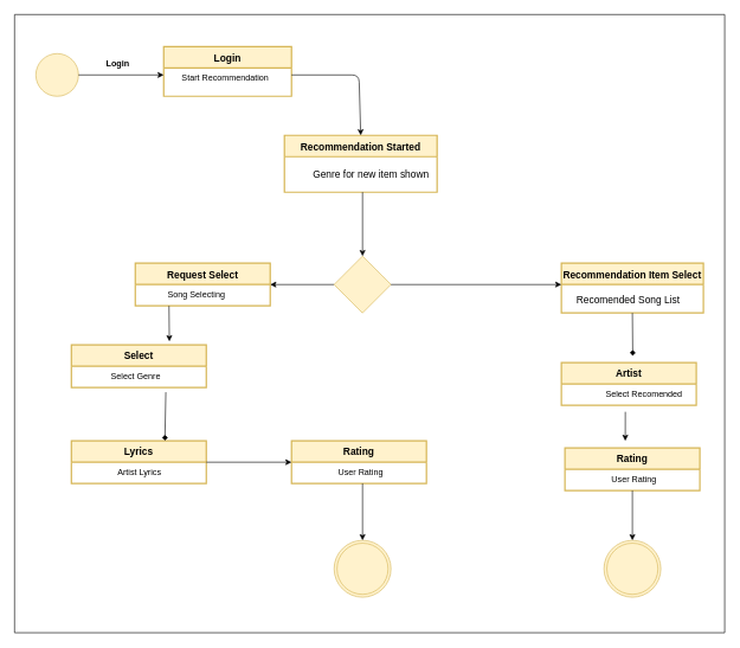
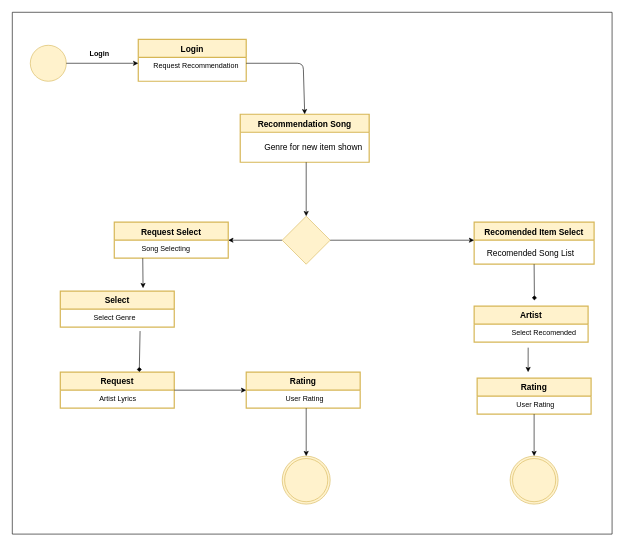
- <mxCell id="6" value="     Start Recommendation" style="align=left;strokeColor=none;fillColor=none;spacingLeft=6;fontSize=12;verticalAlign=top;resizable=0;rotatable=0;part=1;spacing=3;" parent="5" vertex="1"><mxGeometry y="30" width="180" height="40" as="geometry" /></mxCell>
+ <mxCell id="6" value="     Request Recommendation" style="align=left;strokeColor=none;fillColor=none;spacingLeft=6;fontSize=12;verticalAlign=top;resizable=0;rotatable=0;part=1;spacing=3;" parent="5" vertex="1"><mxGeometry y="30" width="180" height="40" as="geometry" /></mxCell>
- <mxCell id="2" value="Recommendation Started" style="swimlane;childLayout=stackLayout;horizontal=1;startSize=30;horizontalStack=0;fontSize=14;fontStyle=1;strokeWidth=2;resizeParent=0;resizeLast=1;shadow=0;dashed=0;align=center;fillColor=#fff2cc;strokeColor=#d6b656;" parent="1" vertex="1"><mxGeometry x="400" y="190" width="215" height="80" as="geometry" /></mxCell>
+ <mxCell id="2" value="Recommendation Song" style="swimlane;childLayout=stackLayout;horizontal=1;startSize=30;horizontalStack=0;fontSize=14;fontStyle=1;strokeWidth=2;resizeParent=0;resizeLast=1;shadow=0;dashed=0;align=center;fillColor=#fff2cc;strokeColor=#d6b656;" parent="1" vertex="1"><mxGeometry x="400" y="190" width="215" height="80" as="geometry" /></mxCell>
- <mxCell id="4" value="Recommendation Item Select" style="swimlane;childLayout=stackLayout;horizontal=1;startSize=30;horizontalStack=0;fontSize=14;fontStyle=1;strokeWidth=2;resizeParent=0;resizeLast=1;shadow=0;dashed=0;align=center;fillColor=#fff2cc;strokeColor=#d6b656;" parent="1" vertex="1"><mxGeometry x="790" y="370" width="200" height="70" as="geometry" /></mxCell>
+ <mxCell id="4" value="Recomended Item Select" style="swimlane;childLayout=stackLayout;horizontal=1;startSize=30;horizontalStack=0;fontSize=14;fontStyle=1;strokeWidth=2;resizeParent=0;resizeLast=1;shadow=0;dashed=0;align=center;fillColor=#fff2cc;strokeColor=#d6b656;" parent="1" vertex="1"><mxGeometry x="790" y="370" width="200" height="70" as="geometry" /></mxCell>
- <mxCell id="18" value="Lyrics" style="swimlane;childLayout=stackLayout;horizontal=1;startSize=30;horizontalStack=0;fontSize=14;fontStyle=1;strokeWidth=2;resizeParent=0;resizeLast=1;shadow=0;dashed=0;align=center;fillColor=#fff2cc;strokeColor=#d6b656;" parent="1" vertex="1"><mxGeometry x="100" y="620" width="190" height="60" as="geometry" /></mxCell>
+ <mxCell id="18" value="Request" style="swimlane;childLayout=stackLayout;horizontal=1;startSize=30;horizontalStack=0;fontSize=14;fontStyle=1;strokeWidth=2;resizeParent=0;resizeLast=1;shadow=0;dashed=0;align=center;fillColor=#fff2cc;strokeColor=#d6b656;" parent="1" vertex="1"><mxGeometry x="100" y="620" width="190" height="60" as="geometry" /></mxCell>
